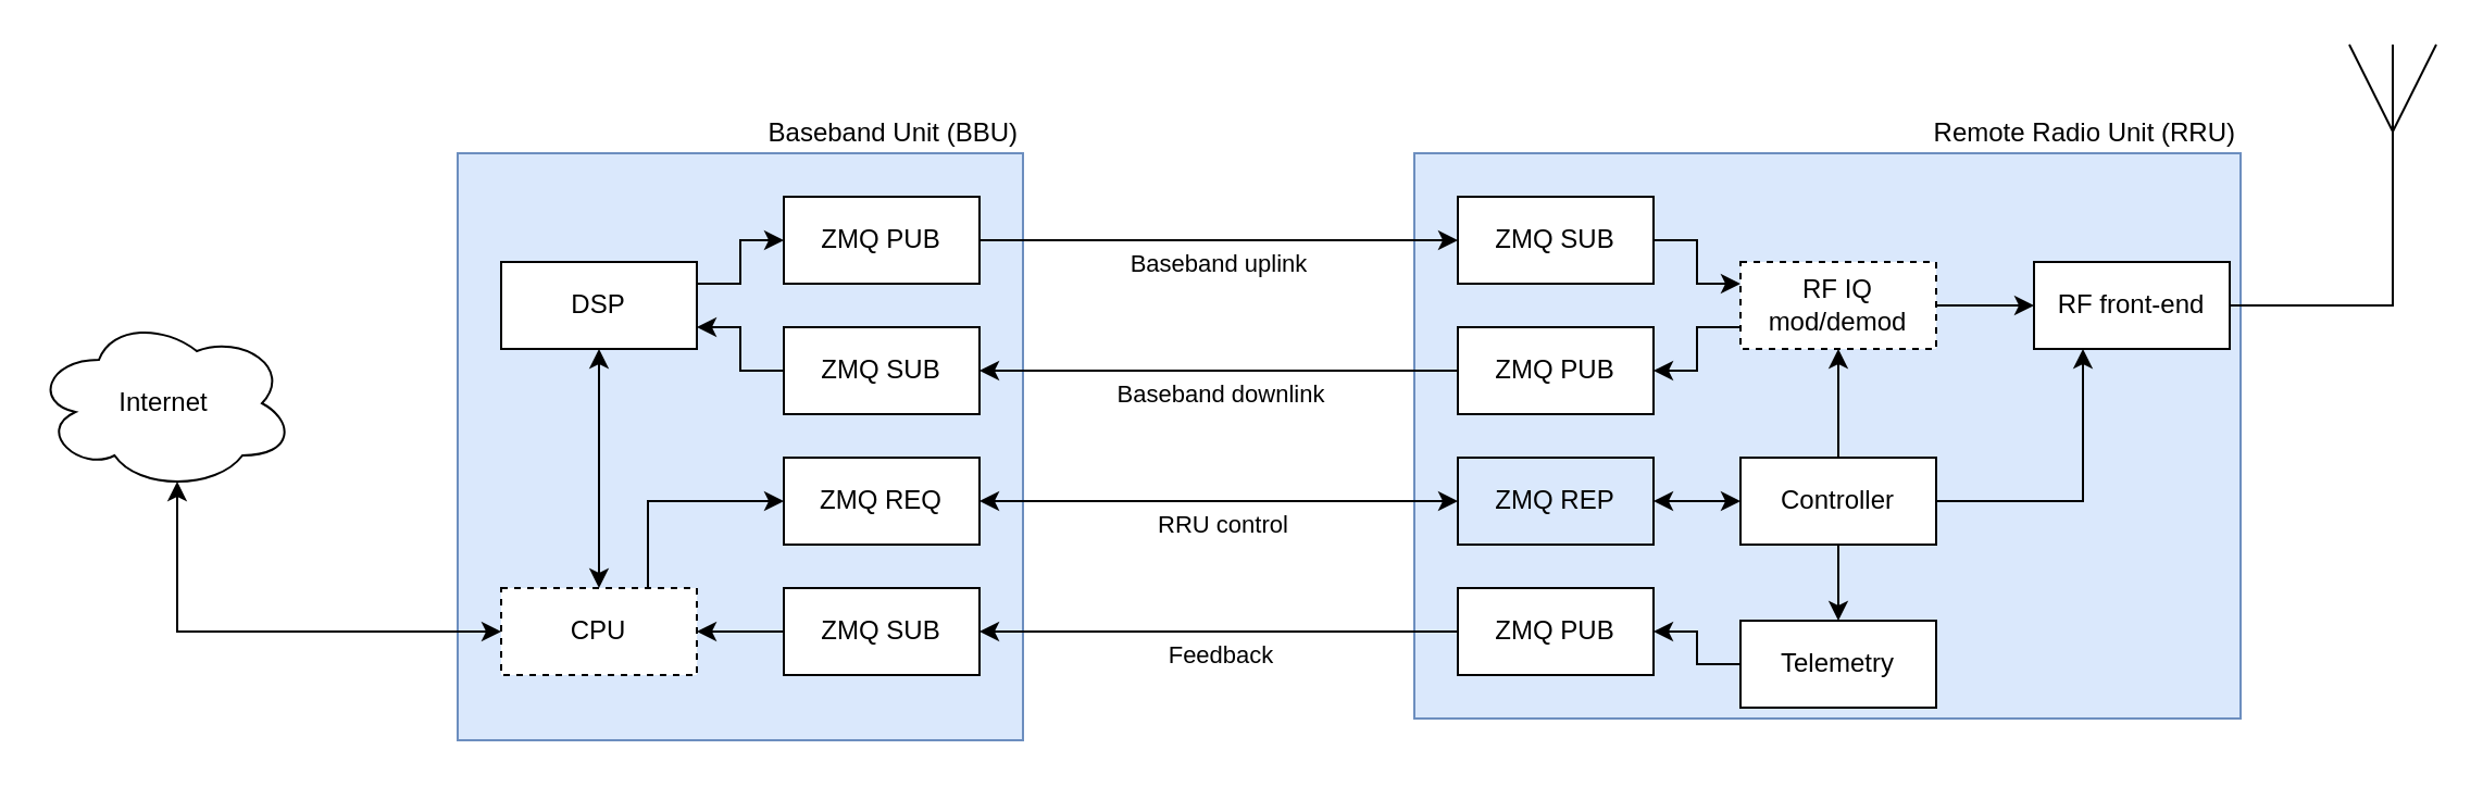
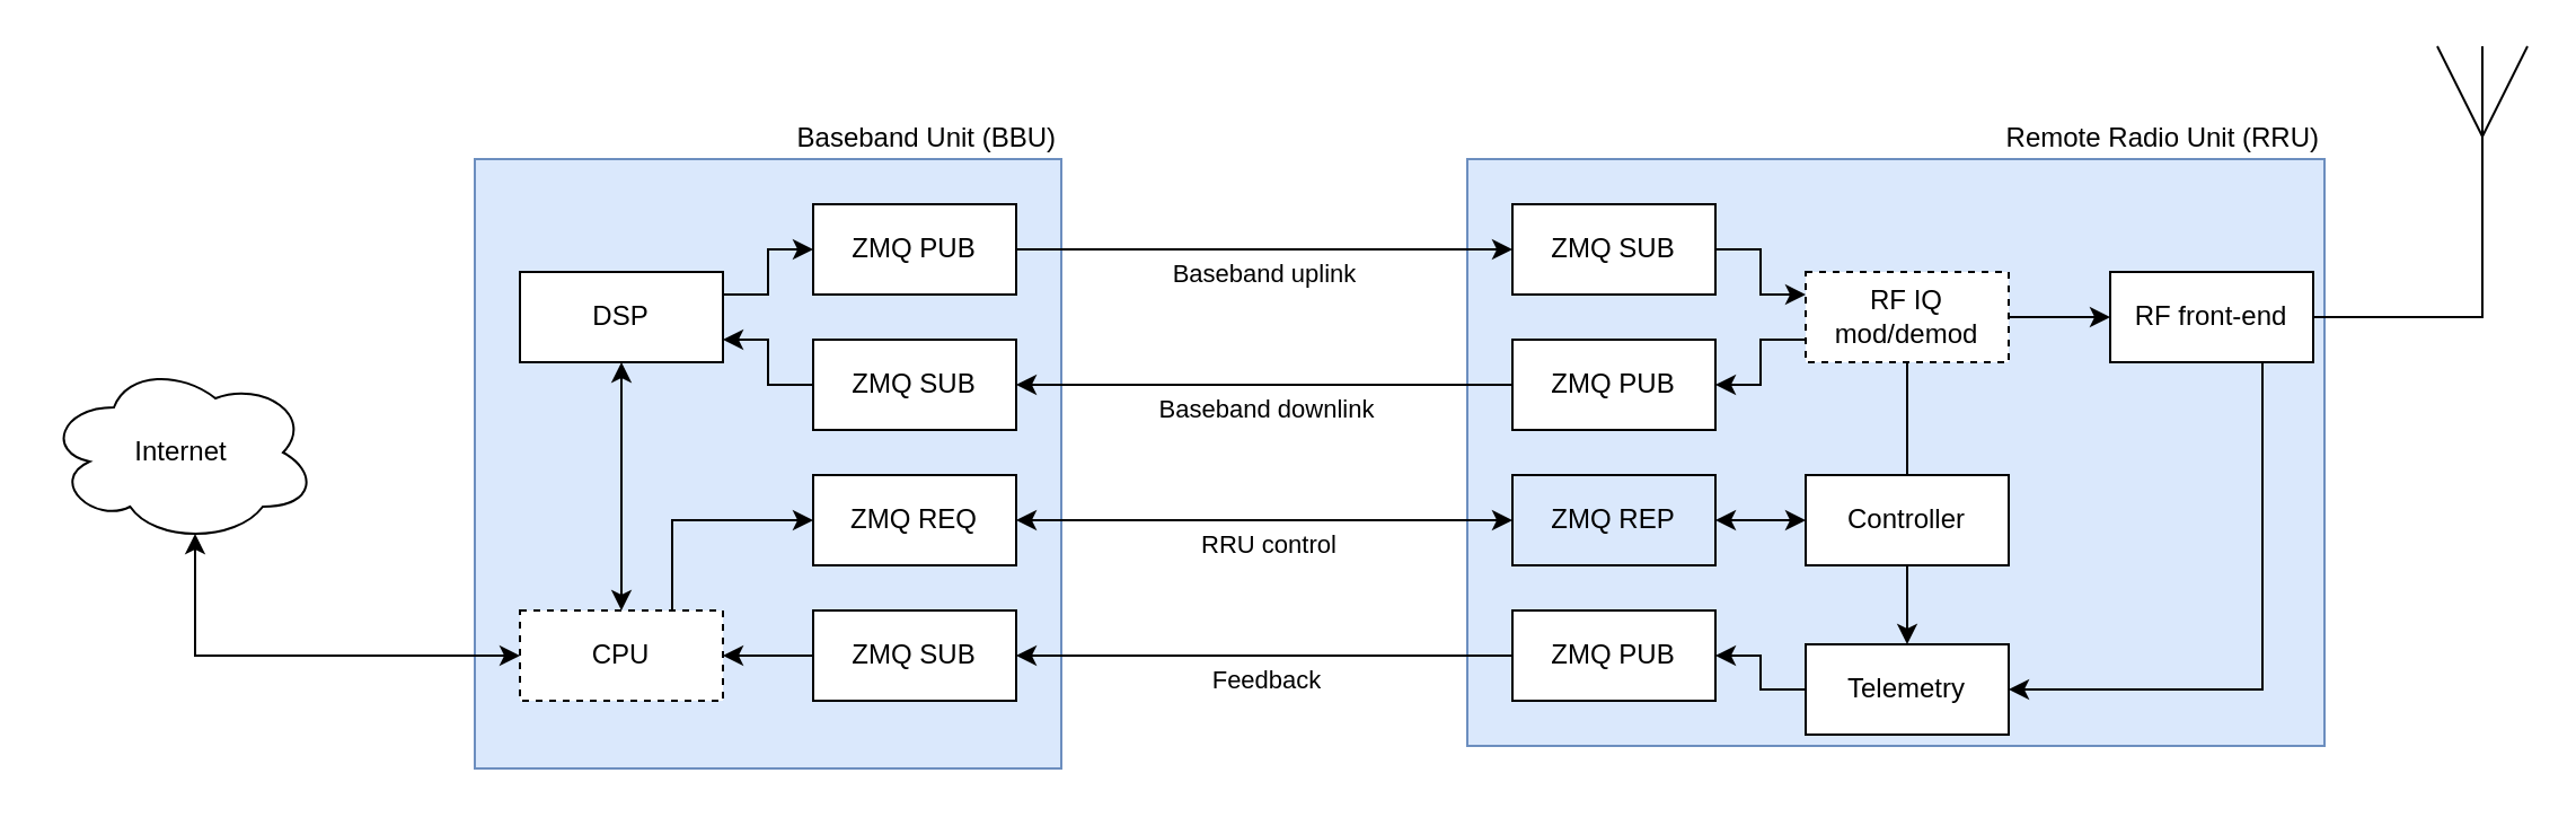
- <mxCell id="29" style="edgeStyle=orthogonalEdgeStyle;rounded=0;orthogonalLoop=1;jettySize=auto;html=1;exitX=0.5;exitY=0;exitDx=0;exitDy=0;entryX=0.5;entryY=1;entryDx=0;entryDy=0;" parent="1" source="32" target="23" edge="1"><mxGeometry relative="1" as="geometry" /></mxCell>
+ <mxCell id="29" style="edgeStyle=orthogonalEdgeStyle;rounded=0;orthogonalLoop=1;jettySize=auto;html=1;exitX=0.5;exitY=0;exitDx=0;exitDy=0;entryX=0.5;entryY=1;entryDx=0;entryDy=0;endArrow=none;" parent="1" source="32" target="23" edge="1"><mxGeometry relative="1" as="geometry" /></mxCell>
- <mxCell id="42" value="Internet" style="ellipse;shape=cloud;whiteSpace=wrap;html=1;" parent="1" vertex="1"><mxGeometry x="15" y="145" width="120" height="80" as="geometry" /></mxCell>
+ <mxCell id="42" value="Internet" style="ellipse;shape=cloud;whiteSpace=wrap;html=1;" parent="1" vertex="1"><mxGeometry x="20" y="160" width="120" height="80" as="geometry" /></mxCell>
- <mxCell id="31" style="edgeStyle=orthogonalEdgeStyle;rounded=0;orthogonalLoop=1;jettySize=auto;html=1;exitX=1;exitY=0.5;exitDx=0;exitDy=0;entryX=0.25;entryY=1;entryDx=0;entryDy=0;" parent="1" source="32" target="41" edge="1"><mxGeometry relative="1" as="geometry" /></mxCell>
+ <mxCell id="40" style="edgeStyle=orthogonalEdgeStyle;rounded=0;orthogonalLoop=1;jettySize=auto;html=1;exitX=0.75;exitY=1;exitDx=0;exitDy=0;entryX=1;entryY=0.5;entryDx=0;entryDy=0;" parent="1" source="41" target="16" edge="1"><mxGeometry relative="1" as="geometry" /></mxCell>
